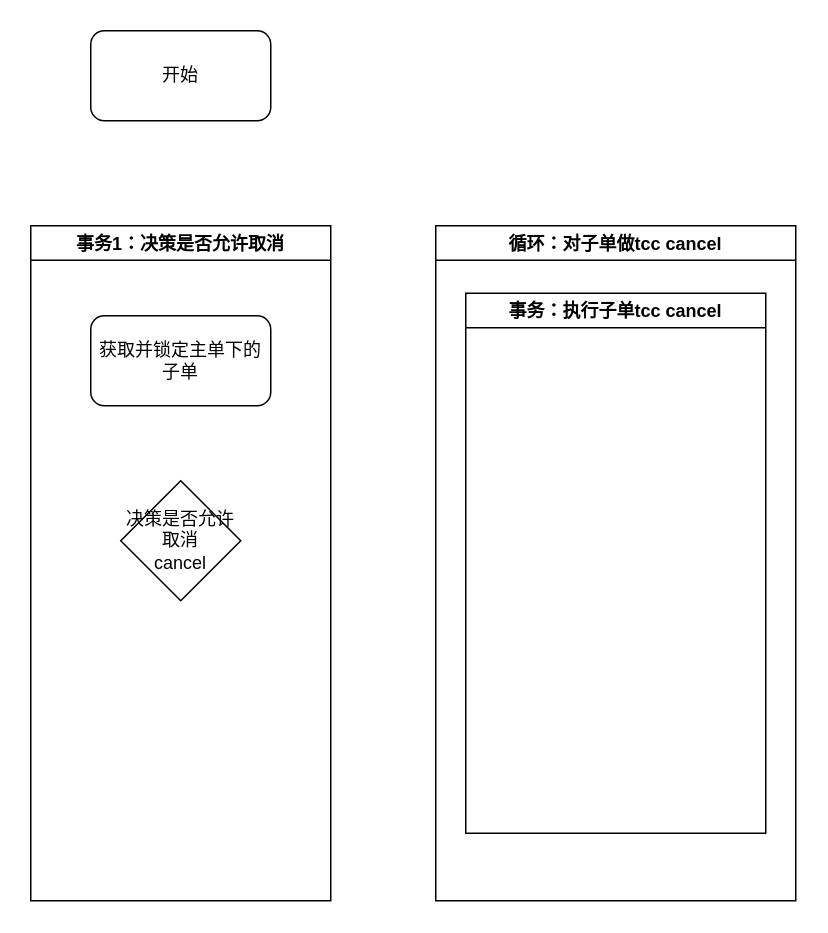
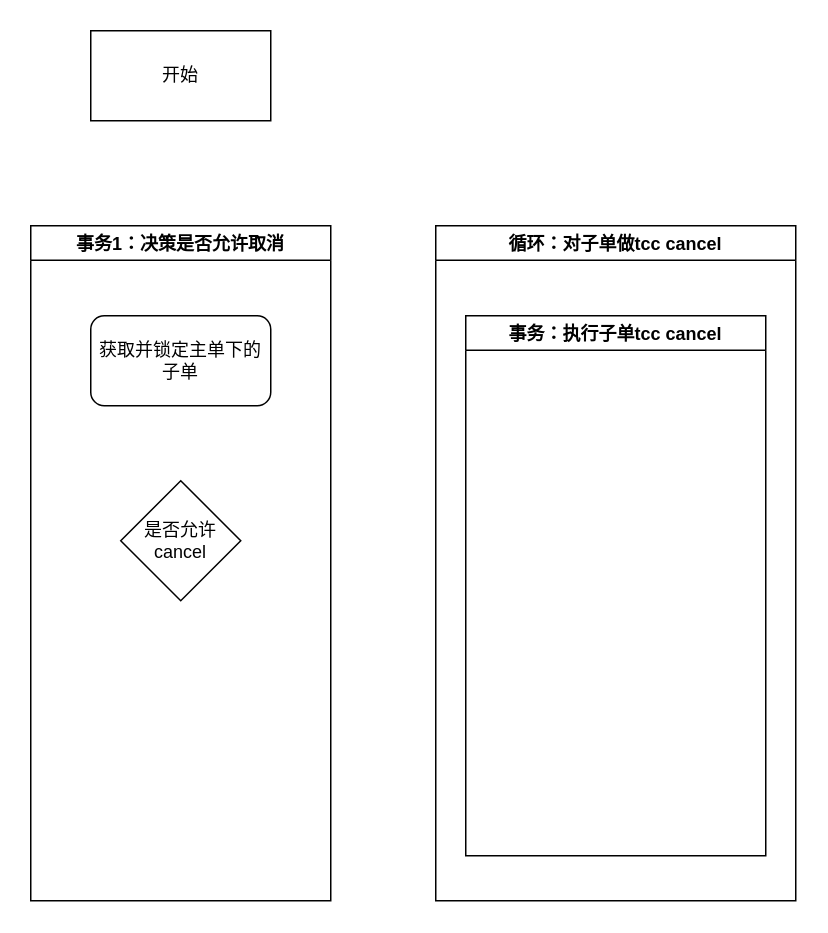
- <mxCell id="2" value="开始" style="rounded=1;whiteSpace=wrap;html=1;" vertex="1" parent="1"><mxGeometry x="60" y="20" width="120" height="60" as="geometry" /></mxCell>
+ <mxCell id="2" value="开始" style="whiteSpace=wrap;html=1;rounded=0;" vertex="1" parent="1"><mxGeometry x="60" y="20" width="120" height="60" as="geometry" /></mxCell>
- <mxCell id="5" value="决策是否允许取消&lt;br&gt;cancel" style="rhombus;whiteSpace=wrap;html=1;" vertex="1" parent="3"><mxGeometry x="60" y="170" width="80" height="80" as="geometry" /></mxCell>
+ <mxCell id="5" value="是否允许&lt;br&gt;cancel" style="rhombus;whiteSpace=wrap;html=1;" vertex="1" parent="3"><mxGeometry x="60" y="170" width="80" height="80" as="geometry" /></mxCell>
- <mxCell id="7" value="事务：执行子单tcc cancel" style="swimlane;" vertex="1" parent="6"><mxGeometry x="20" y="45" width="200" height="360" as="geometry" /></mxCell>
+ <mxCell id="7" value="事务：执行子单tcc cancel" style="swimlane;" vertex="1" parent="6"><mxGeometry x="20" y="60" width="200" height="360" as="geometry" /></mxCell>
